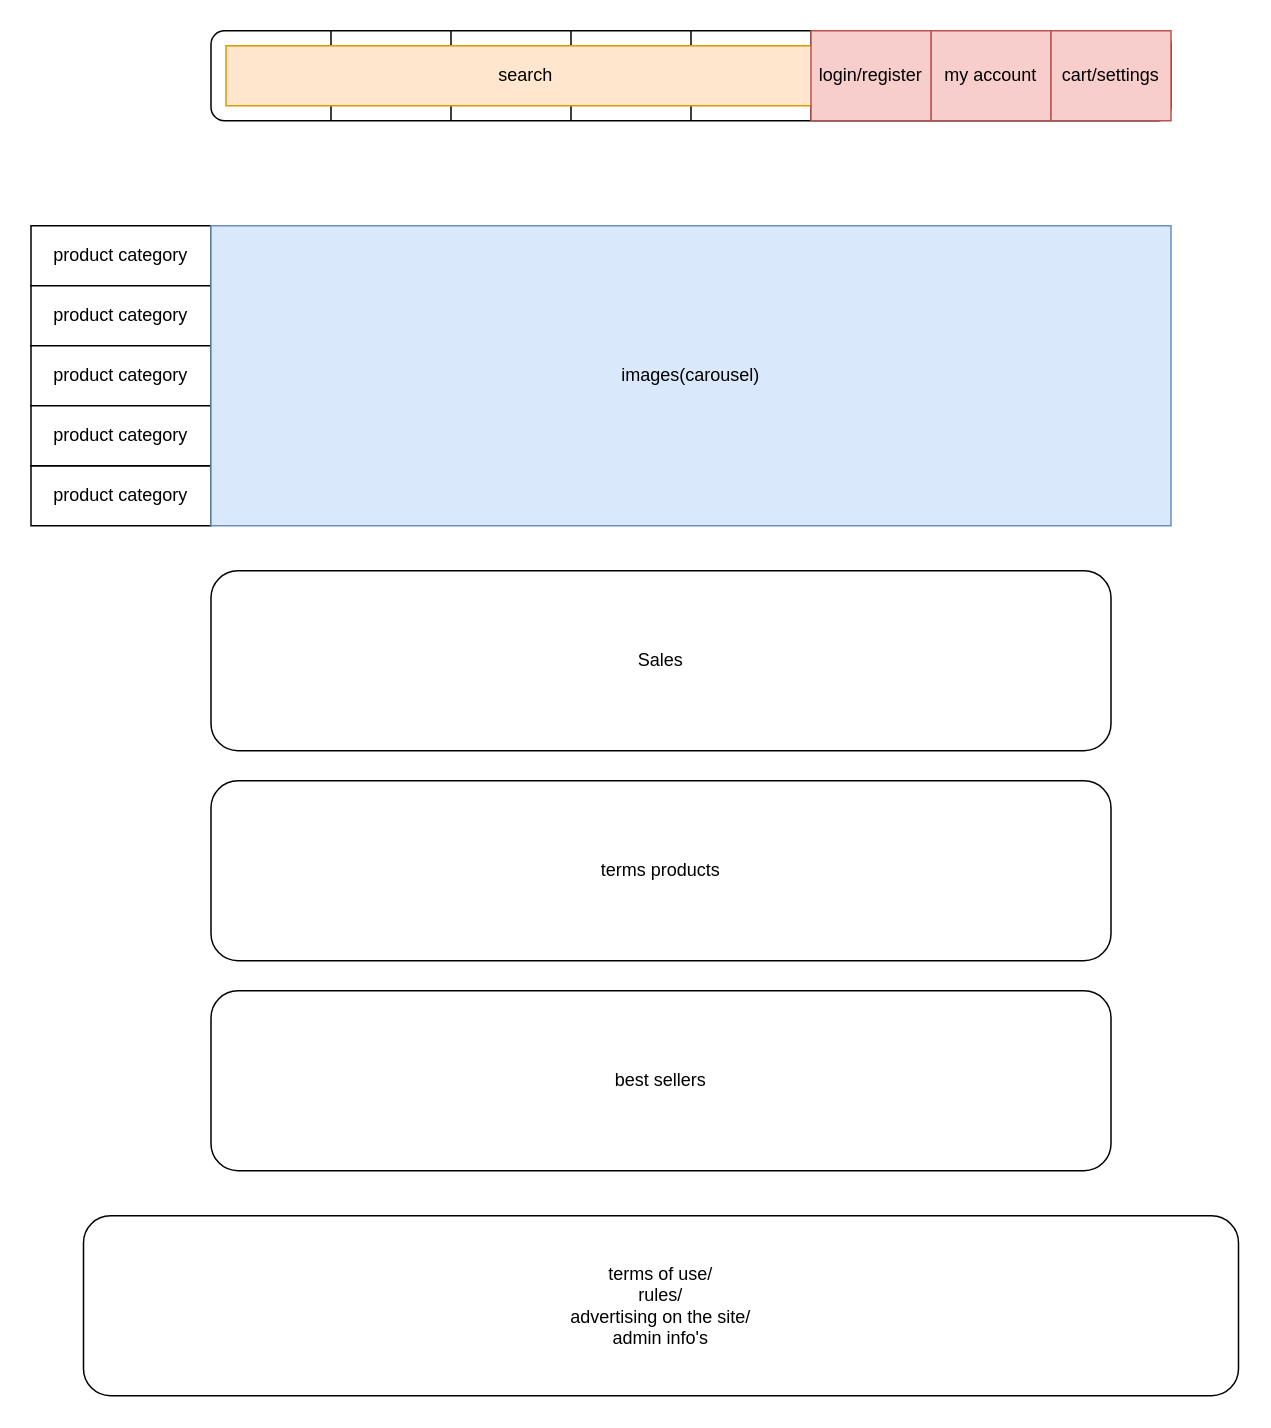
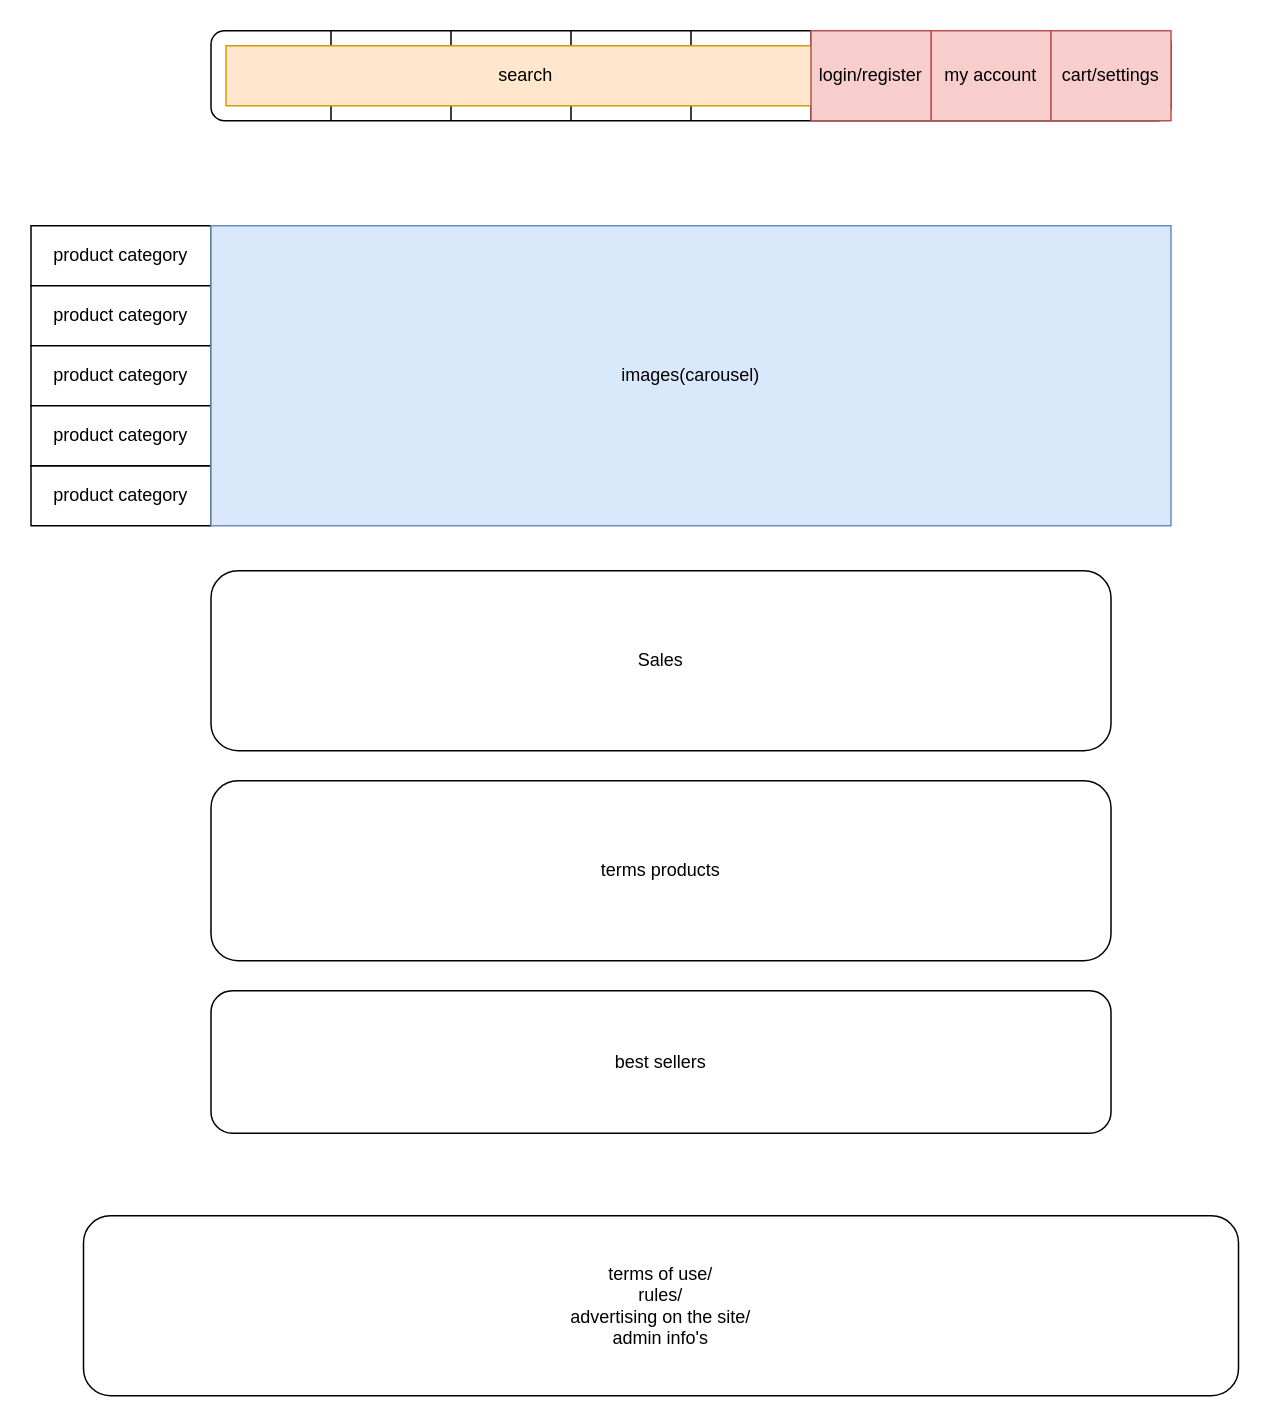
- <mxCell id="19" value="best sellers" style="rounded=1;whiteSpace=wrap;html=1;" parent="1" vertex="1"><mxGeometry x="140" y="660" width="600" height="120" as="geometry" /></mxCell>
+ <mxCell id="19" value="best sellers" style="rounded=1;whiteSpace=wrap;html=1;" parent="1" vertex="1"><mxGeometry x="140" y="660" width="600" height="95" as="geometry" /></mxCell>
